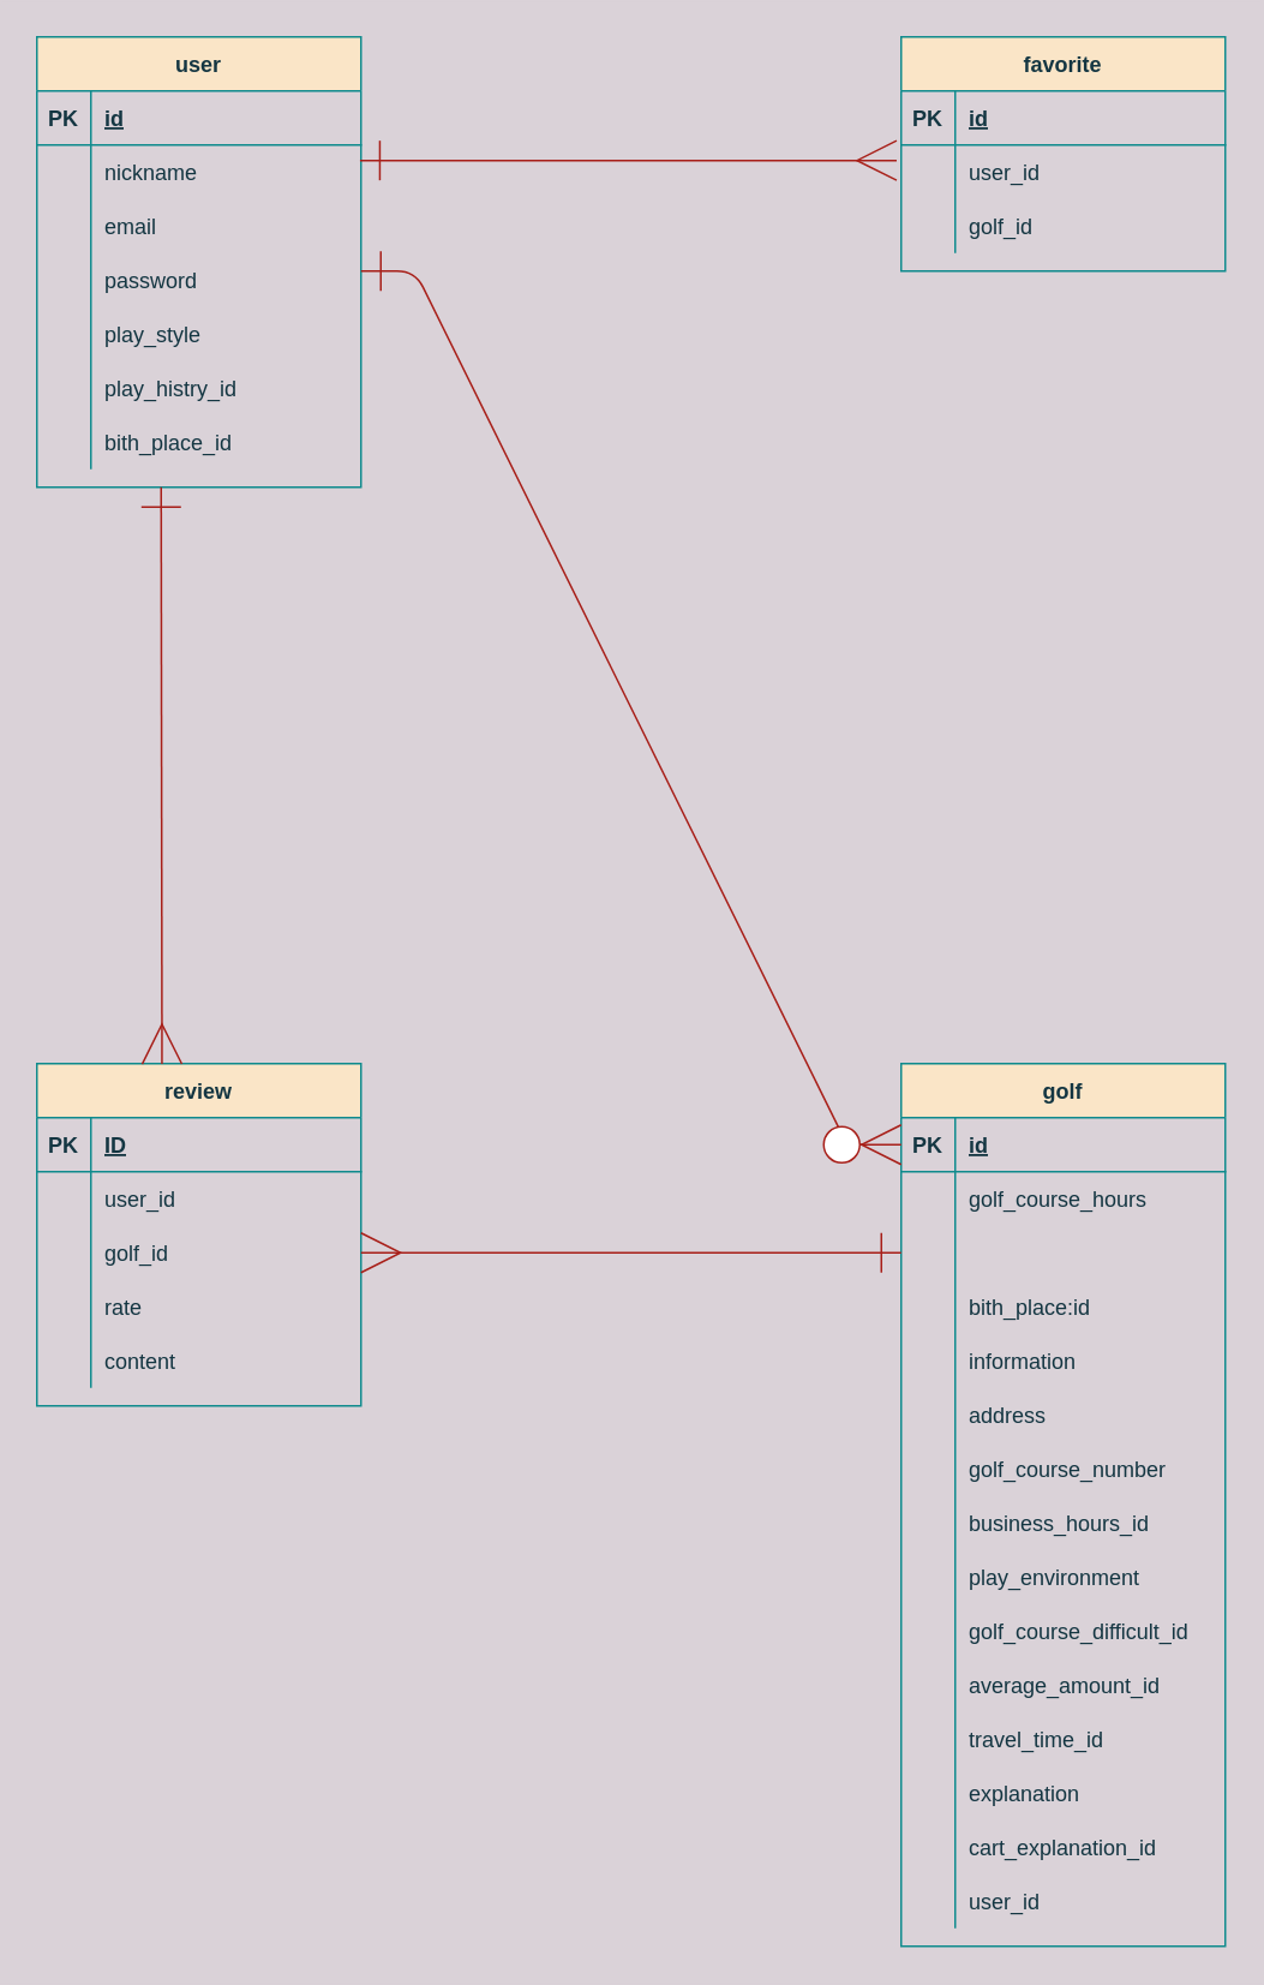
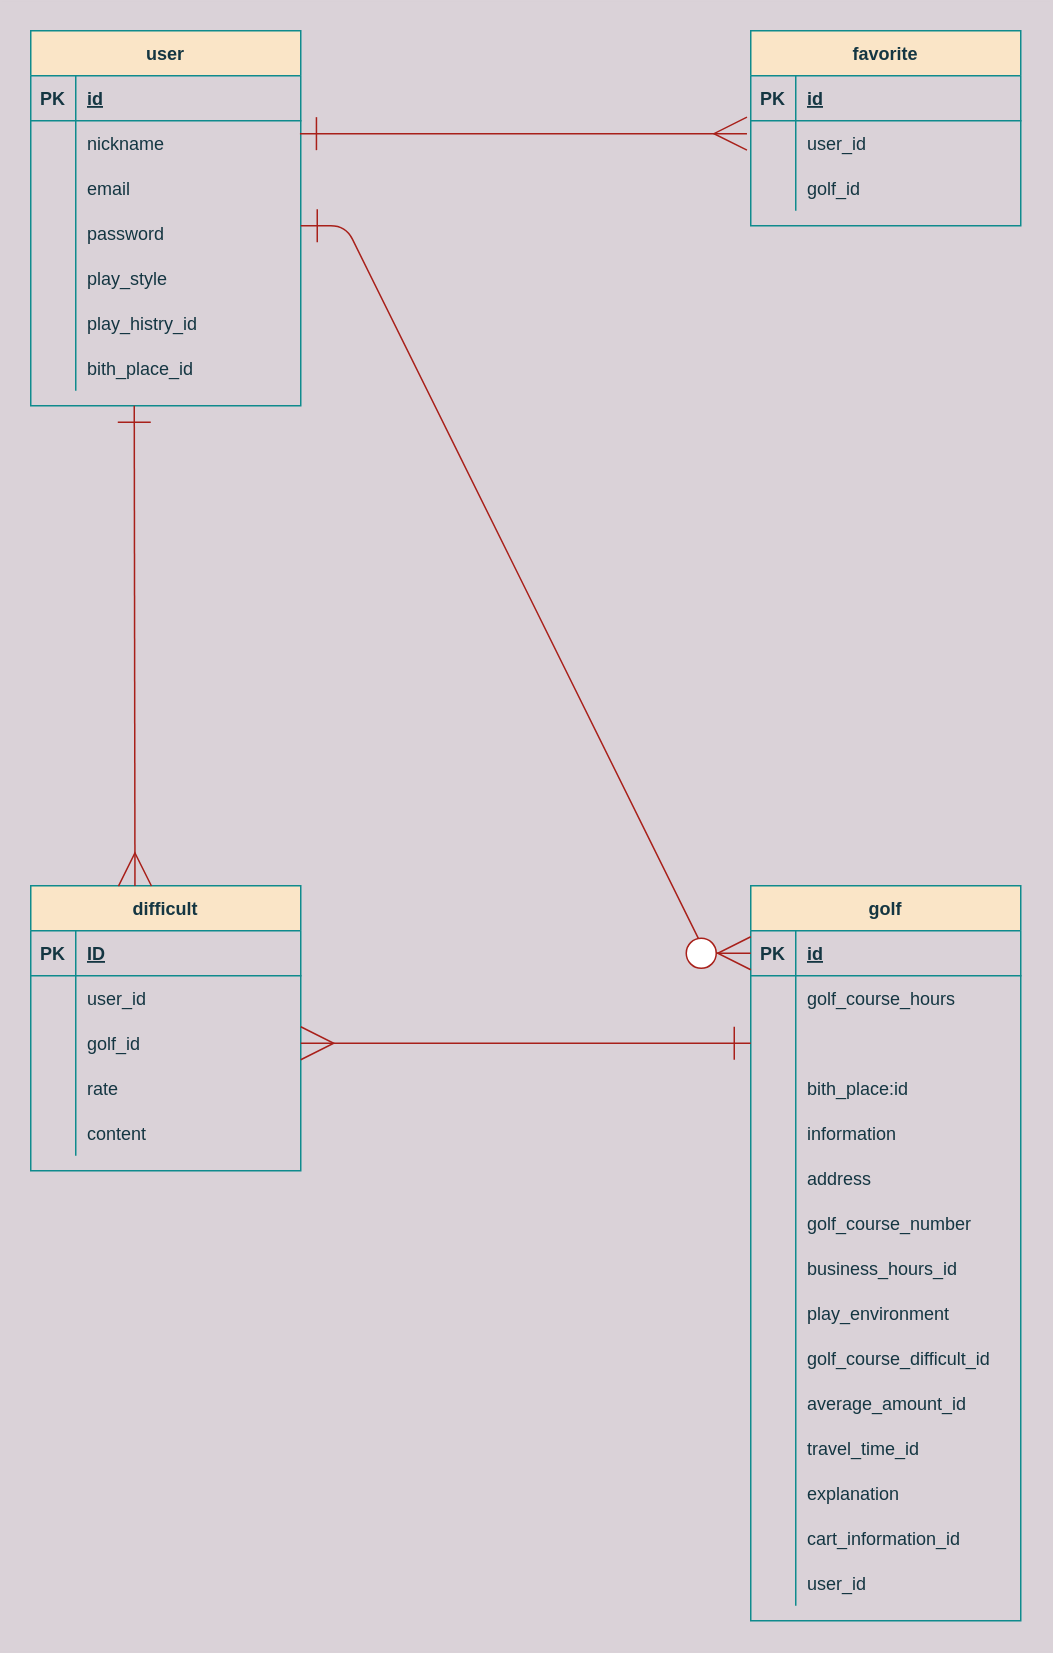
- <mxCell id="34" value="review" style="shape=table;startSize=30;container=1;collapsible=1;childLayout=tableLayout;fixedRows=1;rowLines=0;fontStyle=1;align=center;resizeLast=1;fillColor=#FAE5C7;strokeColor=#0F8B8D;fontColor=#143642;" vertex="1" parent="1"><mxGeometry x="20" y="590" width="180" height="190" as="geometry" /></mxCell>
+ <mxCell id="34" value="difficult" style="shape=table;startSize=30;container=1;collapsible=1;childLayout=tableLayout;fixedRows=1;rowLines=0;fontStyle=1;align=center;resizeLast=1;fillColor=#FAE5C7;strokeColor=#0F8B8D;fontColor=#143642;" vertex="1" parent="1"><mxGeometry x="20" y="590" width="180" height="190" as="geometry" /></mxCell>
- <mxCell id="91" value="cart_explanation_id" style="shape=partialRectangle;connectable=0;fillColor=none;top=0;left=0;bottom=0;right=0;align=left;spacingLeft=6;overflow=hidden;strokeColor=#0F8B8D;fontColor=#143642;" vertex="1" parent="89"><mxGeometry x="30" width="150" height="30" as="geometry" /></mxCell>
+ <mxCell id="91" value="cart_information_id" style="shape=partialRectangle;connectable=0;fillColor=none;top=0;left=0;bottom=0;right=0;align=left;spacingLeft=6;overflow=hidden;strokeColor=#0F8B8D;fontColor=#143642;" vertex="1" parent="89"><mxGeometry x="30" width="150" height="30" as="geometry" /></mxCell>
